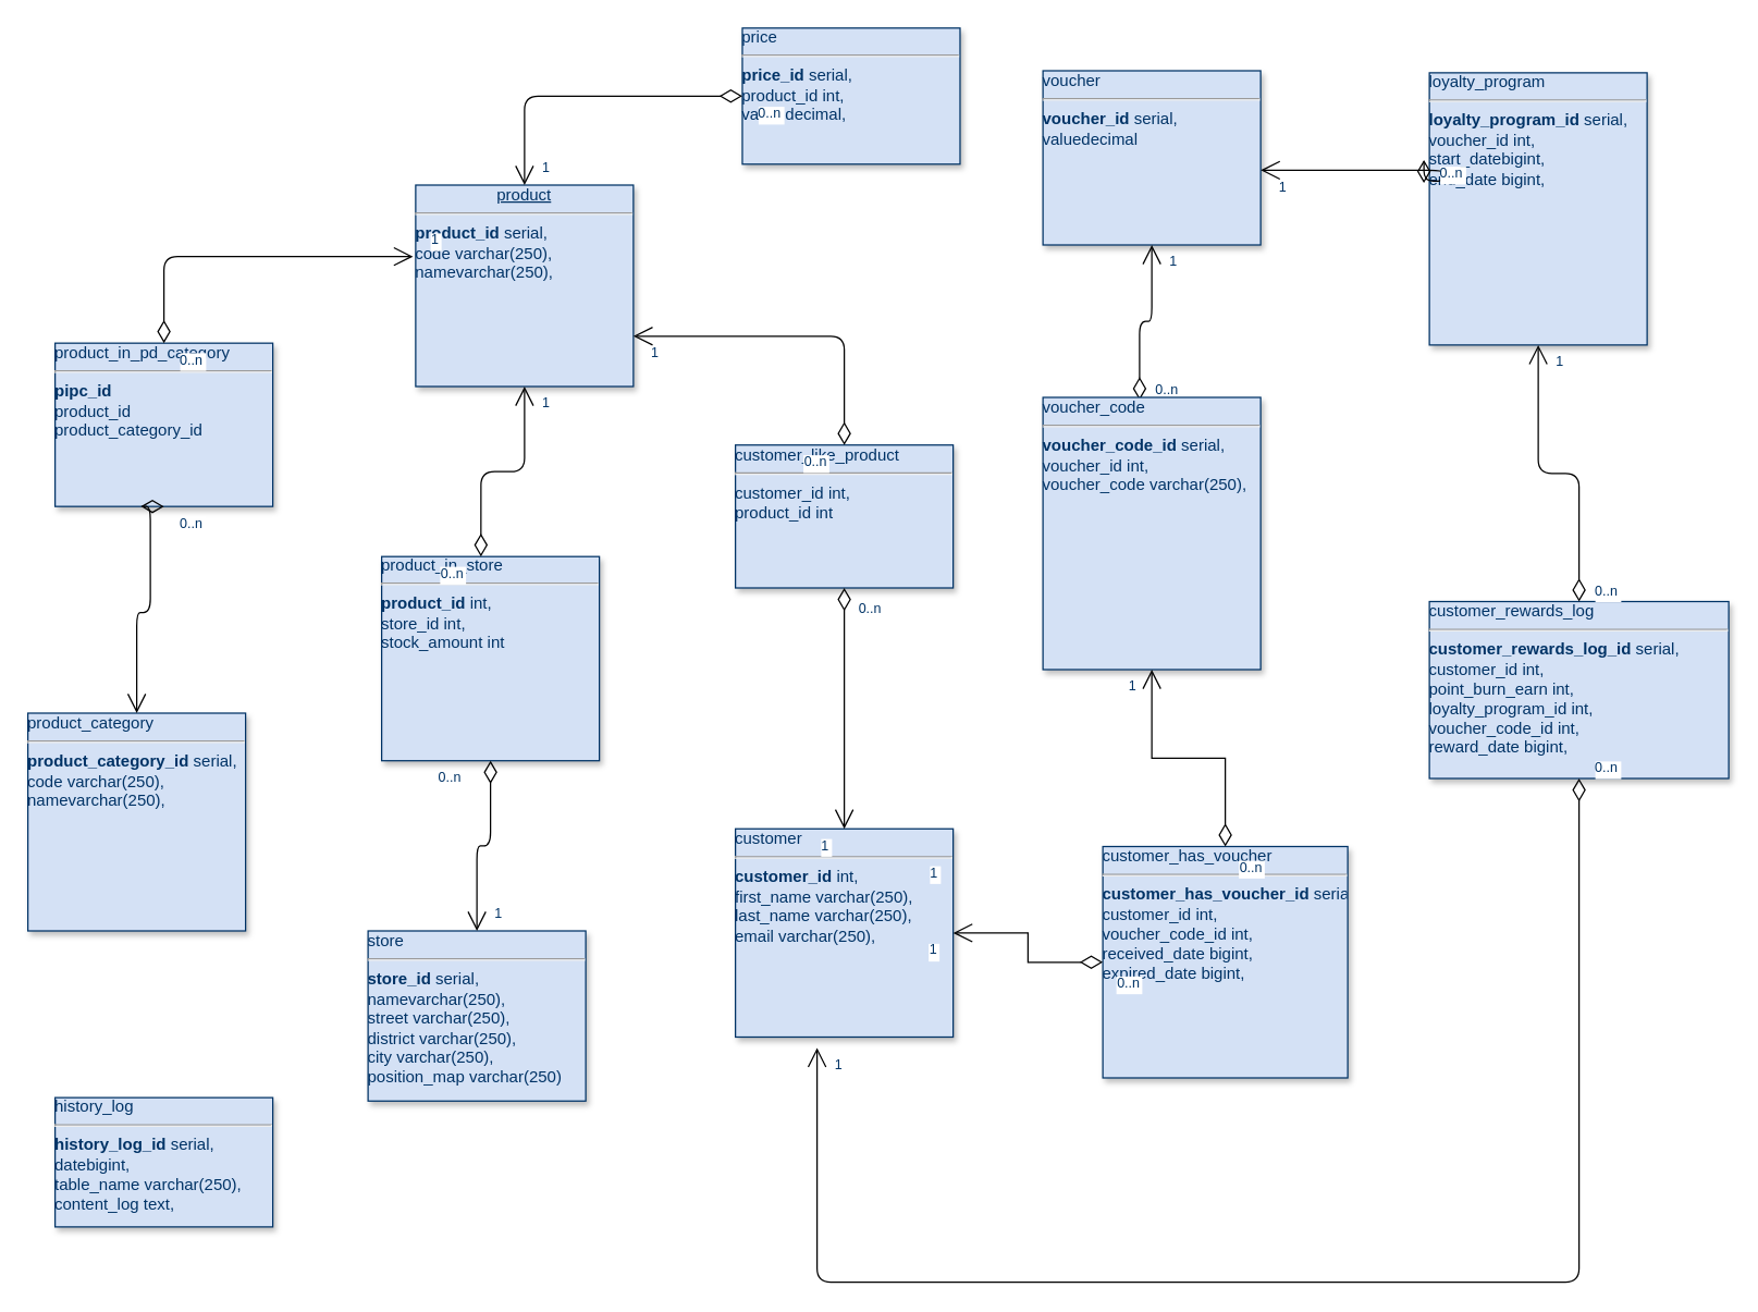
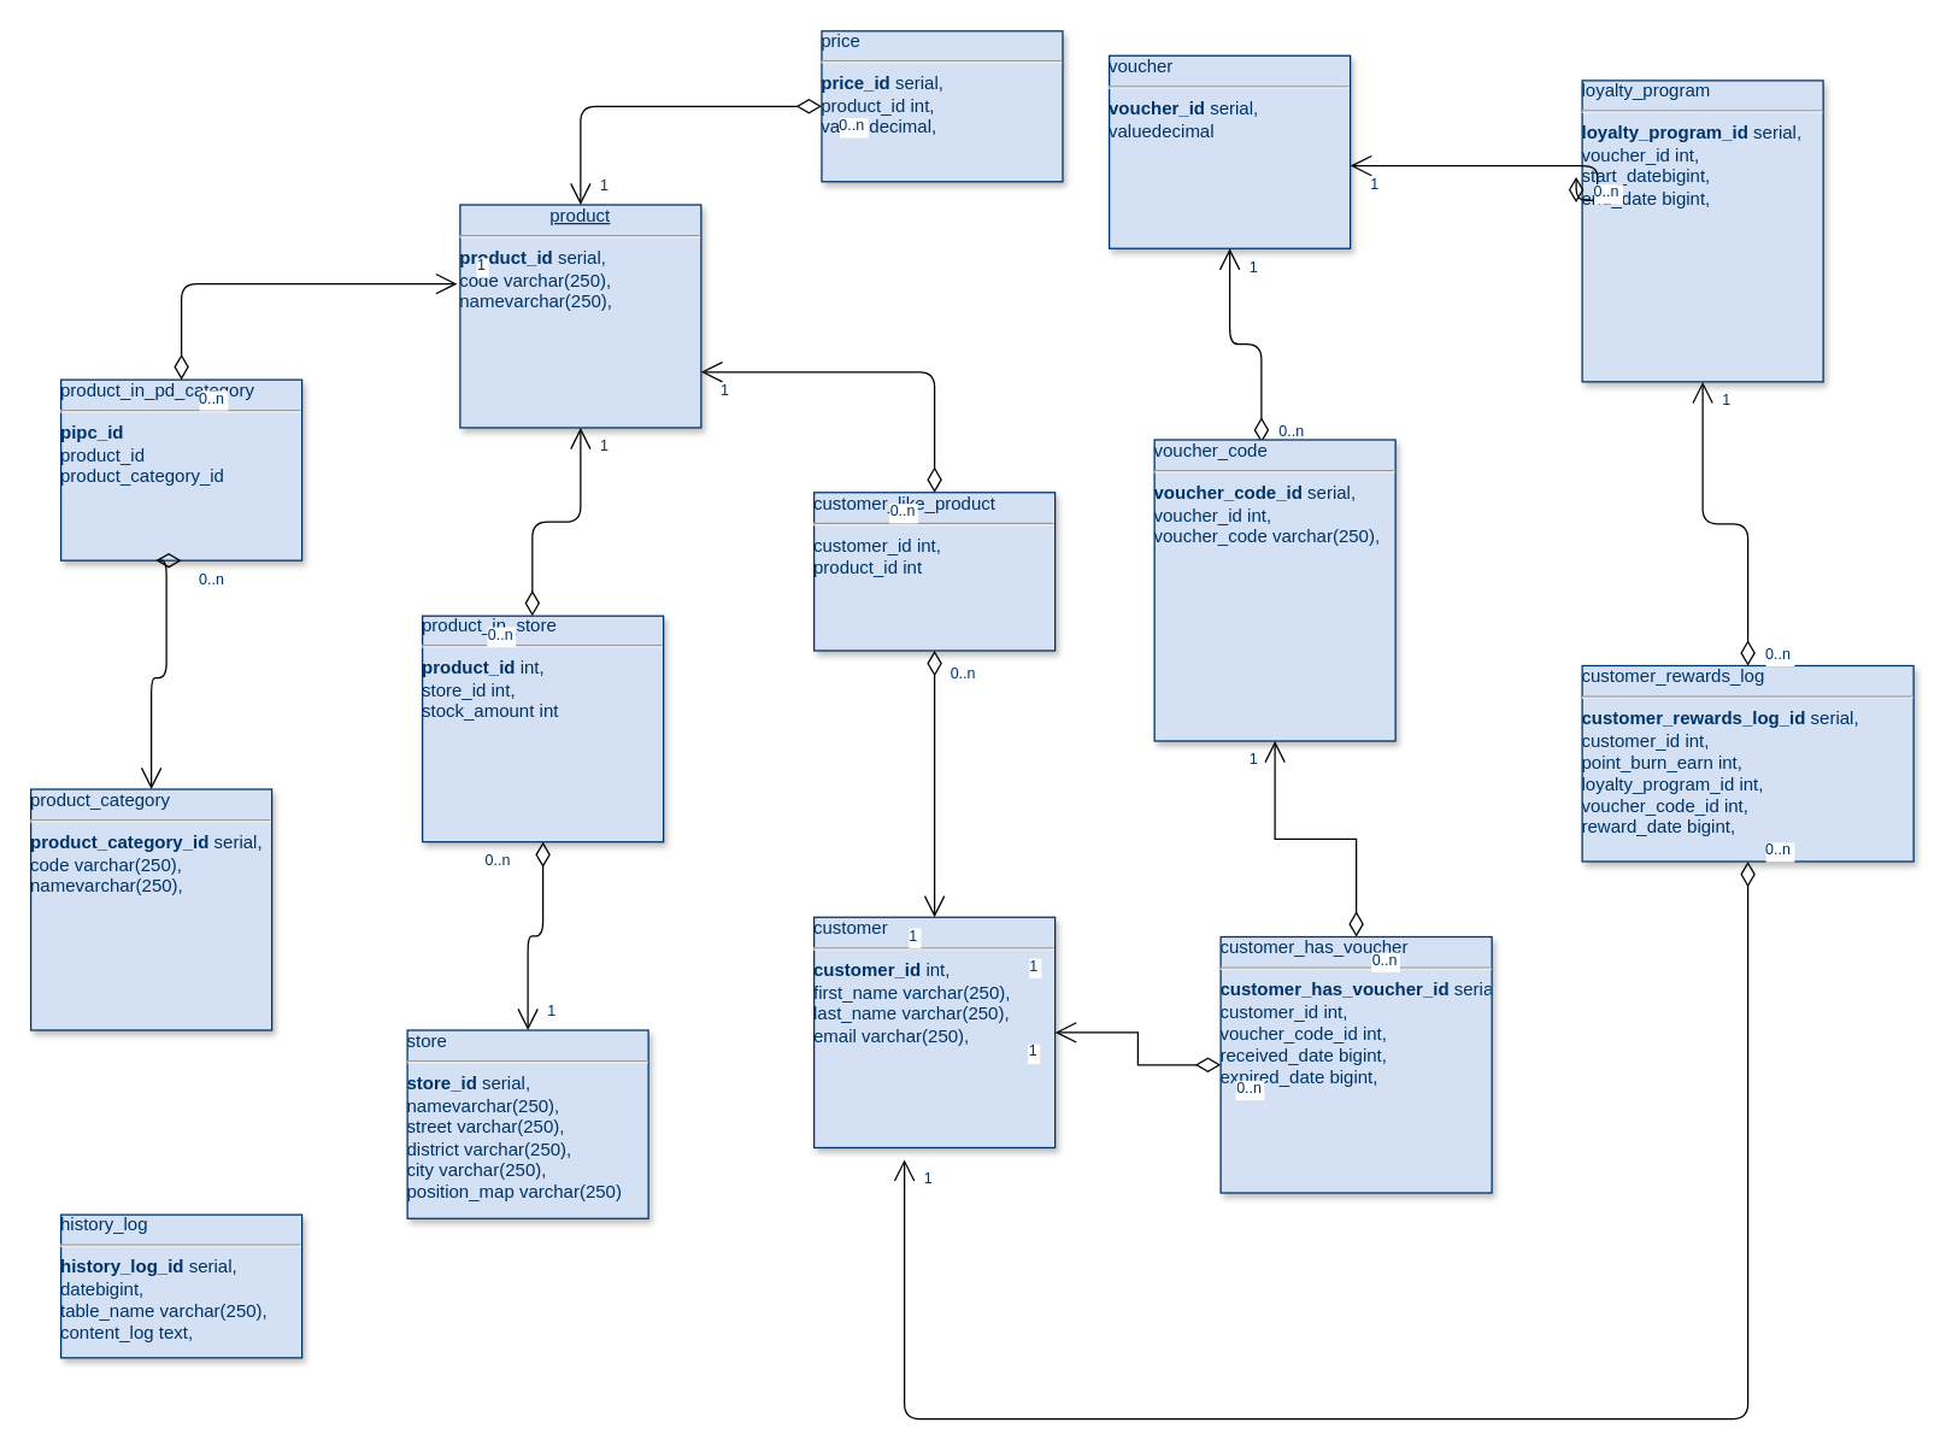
- <mxCell id="14" value="&lt;div&gt;voucher&lt;/div&gt;&lt;hr&gt;&lt;div&gt;&lt;div&gt;&lt;div&gt;&lt;b&gt;voucher_id &lt;/b&gt;&lt;span&gt;serial&lt;/span&gt;,&lt;/div&gt;&lt;div&gt;&lt;span&gt;value&lt;/span&gt;&lt;span&gt;decimal&lt;/span&gt;&lt;/div&gt;&lt;/div&gt;&lt;/div&gt;" style="verticalAlign=top;align=left;overflow=fill;fontSize=12;fontFamily=Helvetica;html=1;strokeColor=#003366;shadow=1;fillColor=#D4E1F5;fontColor=#003366" parent="1" vertex="1"><mxGeometry x="766" y="51.5" width="160" height="128" as="geometry" /></mxCell>
+ <mxCell id="14" value="&lt;div&gt;voucher&lt;/div&gt;&lt;hr&gt;&lt;div&gt;&lt;div&gt;&lt;div&gt;&lt;b&gt;voucher_id &lt;/b&gt;&lt;span&gt;serial&lt;/span&gt;,&lt;/div&gt;&lt;div&gt;&lt;span&gt;value&lt;/span&gt;&lt;span&gt;decimal&lt;/span&gt;&lt;/div&gt;&lt;/div&gt;&lt;/div&gt;" style="verticalAlign=top;align=left;overflow=fill;fontSize=12;fontFamily=Helvetica;html=1;strokeColor=#003366;shadow=1;fillColor=#D4E1F5;fontColor=#003366" parent="1" vertex="1"><mxGeometry x="736" y="36.5" width="160" height="128" as="geometry" /></mxCell>
